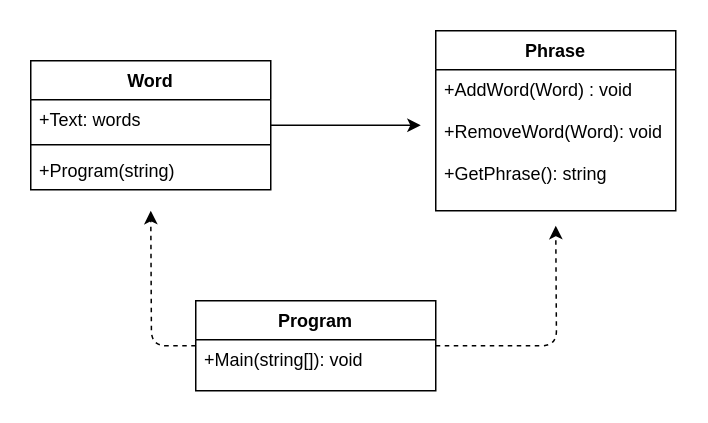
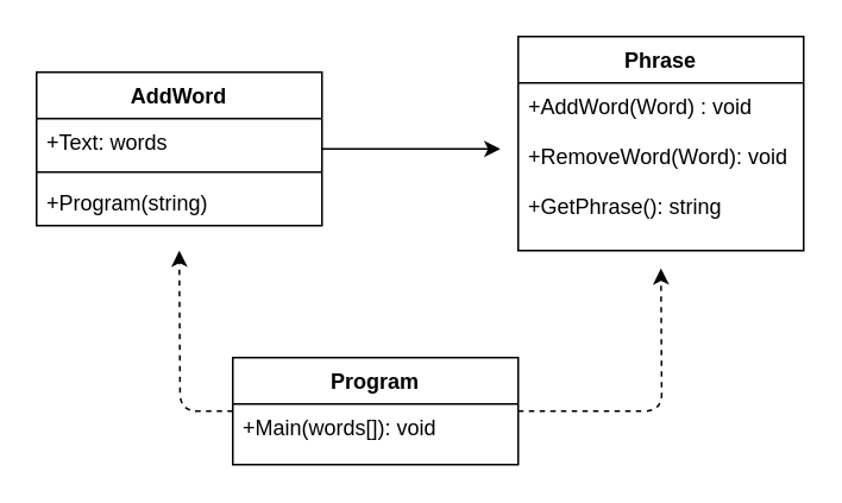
- <mxCell id="3" value="Word&#10;" style="swimlane;fontStyle=1;align=center;verticalAlign=top;childLayout=stackLayout;horizontal=1;startSize=26;horizontalStack=0;resizeParent=1;resizeParentMax=0;resizeLast=0;collapsible=1;marginBottom=0;" vertex="1" parent="1"><mxGeometry x="20" y="40" width="160" height="86" as="geometry" /></mxCell>
+ <mxCell id="3" value="AddWord&#10;" style="swimlane;fontStyle=1;align=center;verticalAlign=top;childLayout=stackLayout;horizontal=1;startSize=26;horizontalStack=0;resizeParent=1;resizeParentMax=0;resizeLast=0;collapsible=1;marginBottom=0;" vertex="1" parent="1"><mxGeometry x="20" y="40" width="160" height="86" as="geometry" /></mxCell>
- <mxCell id="12" value="+Main(string[]): void" style="text;strokeColor=none;fillColor=none;align=left;verticalAlign=top;spacingLeft=4;spacingRight=4;overflow=hidden;rotatable=0;points=[[0,0.5],[1,0.5]];portConstraint=eastwest;" vertex="1" parent="11"><mxGeometry y="26" width="160" height="34" as="geometry" /></mxCell>
+ <mxCell id="12" value="+Main(words[]): void" style="text;strokeColor=none;fillColor=none;align=left;verticalAlign=top;spacingLeft=4;spacingRight=4;overflow=hidden;rotatable=0;points=[[0,0.5],[1,0.5]];portConstraint=eastwest;" vertex="1" parent="11"><mxGeometry y="26" width="160" height="34" as="geometry" /></mxCell>
